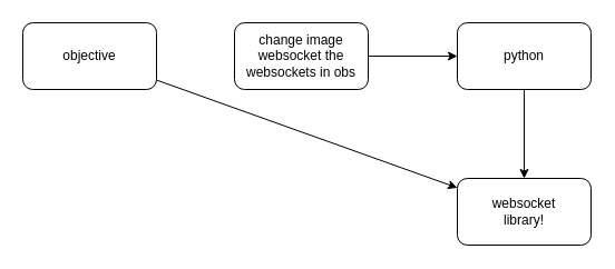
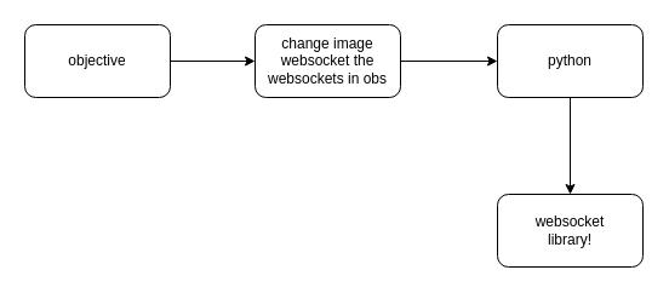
- <mxCell id="2" style="edgeStyle=none;html=1;" parent="1" source="3" target="8" edge="1"><mxGeometry relative="1" as="geometry" /></mxCell>
+ <mxCell id="2" style="edgeStyle=none;html=1;entryX=0;entryY=0.5;entryDx=0;entryDy=0;" parent="1" source="3" target="5" edge="1"><mxGeometry relative="1" as="geometry" /></mxCell>
